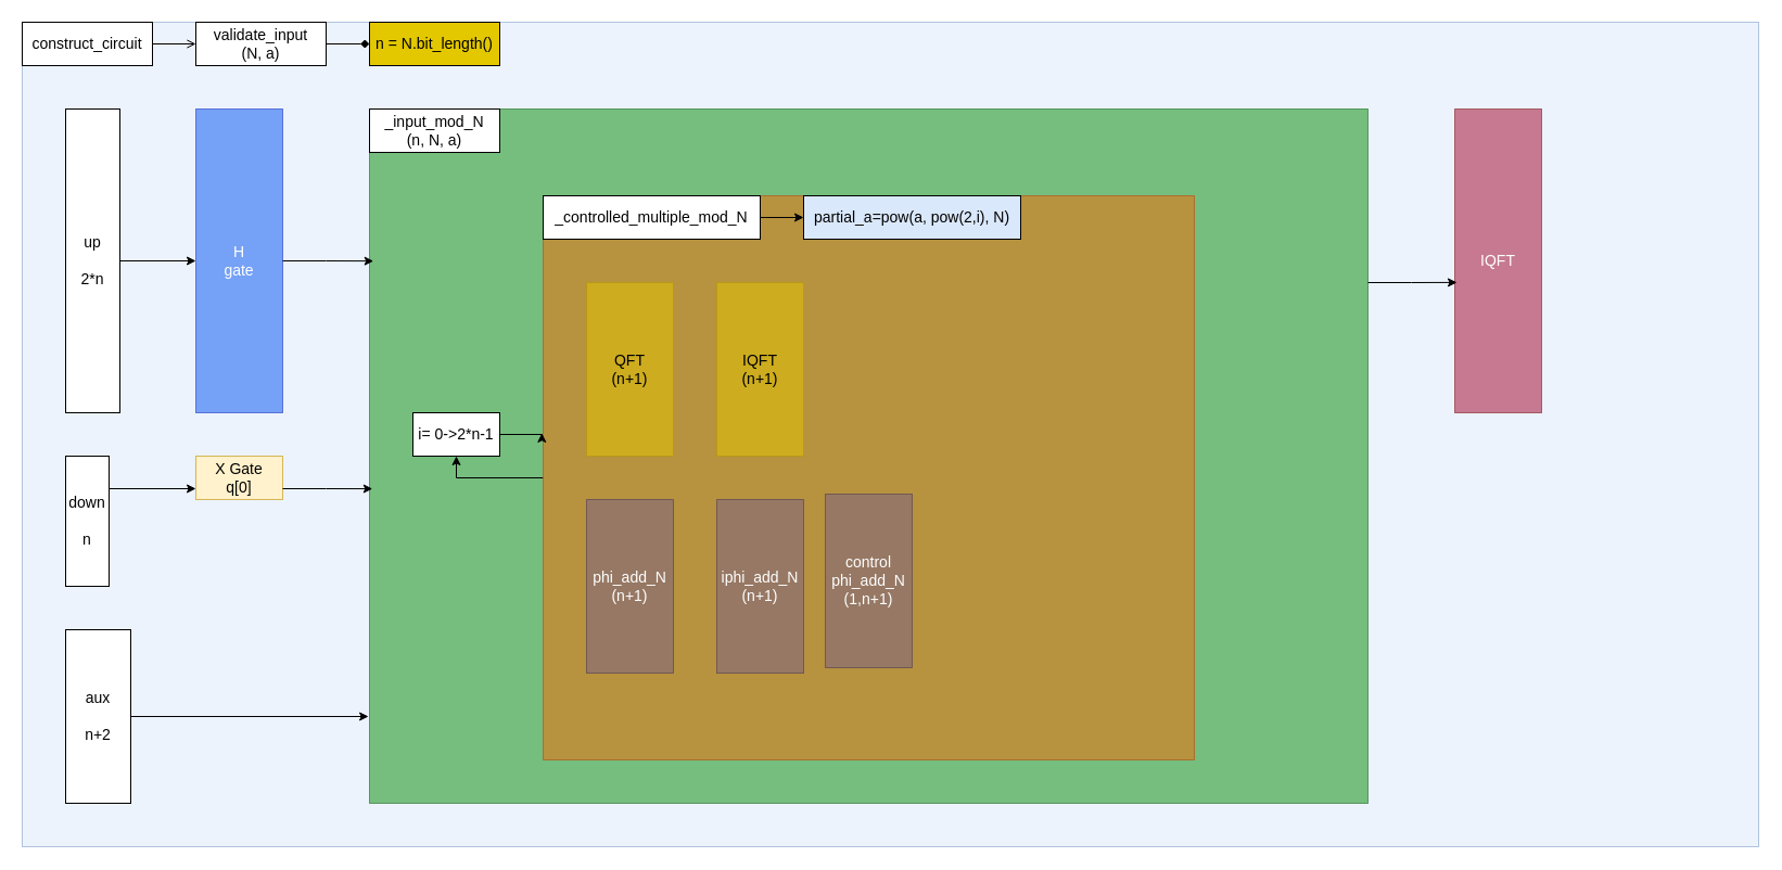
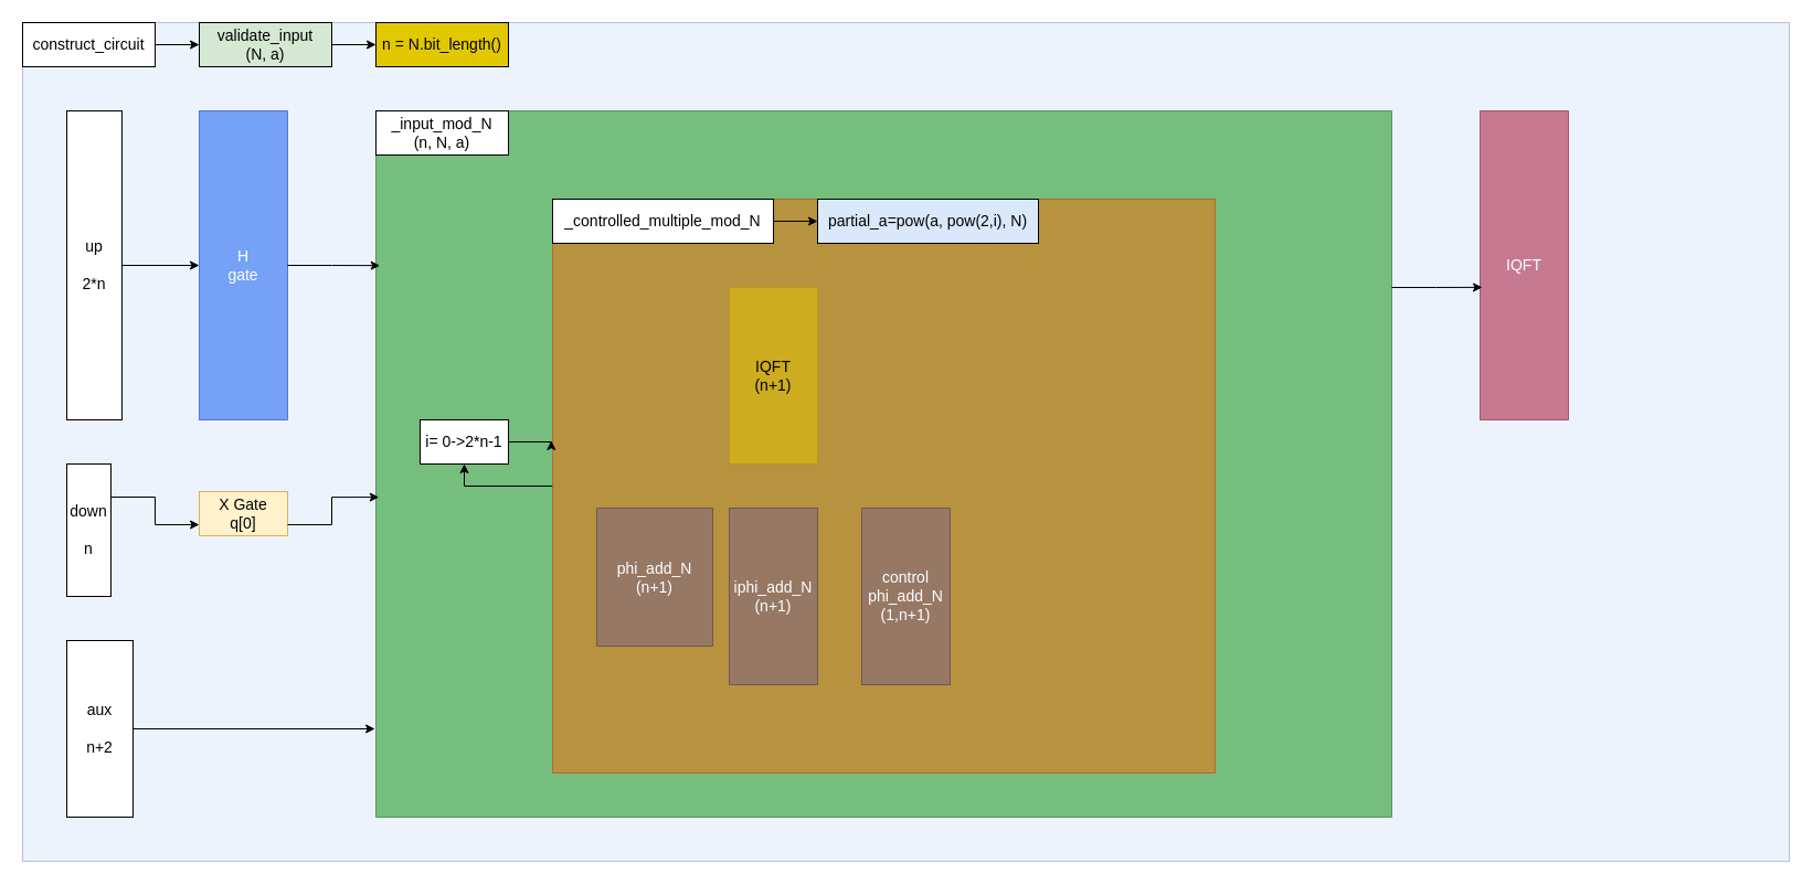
- <mxCell id="3" style="edgeStyle=orthogonalEdgeStyle;rounded=0;orthogonalLoop=1;jettySize=auto;html=1;exitX=1;exitY=0.5;exitDx=0;exitDy=0;entryX=0;entryY=0.5;entryDx=0;entryDy=0;endArrow=open;" edge="1" parent="1" source="4" target="6"><mxGeometry relative="1" as="geometry" /></mxCell>
+ <mxCell id="3" style="edgeStyle=orthogonalEdgeStyle;rounded=0;orthogonalLoop=1;jettySize=auto;html=1;exitX=1;exitY=0.5;exitDx=0;exitDy=0;entryX=0;entryY=0.5;entryDx=0;entryDy=0;" edge="1" parent="1" source="4" target="6"><mxGeometry relative="1" as="geometry" /></mxCell>
- <mxCell id="6" value="validate_input&lt;div&gt;(N, a)&lt;/div&gt;" style="rounded=0;whiteSpace=wrap;html=1;fontSize=14;" vertex="1" parent="1"><mxGeometry x="180" y="20" width="120" height="40" as="geometry" /></mxCell>
+ <mxCell id="6" value="validate_input&lt;div&gt;(N, a)&lt;/div&gt;" style="rounded=0;whiteSpace=wrap;html=1;fontSize=14;fillColor=#d5e8d4;" vertex="1" parent="1"><mxGeometry x="180" y="20" width="120" height="40" as="geometry" /></mxCell>
- <mxCell id="5" style="edgeStyle=orthogonalEdgeStyle;rounded=0;orthogonalLoop=1;jettySize=auto;html=1;exitX=1;exitY=0.5;exitDx=0;exitDy=0;entryX=0;entryY=0.5;entryDx=0;entryDy=0;endArrow=diamond;" edge="1" parent="1" source="6" target="7"><mxGeometry relative="1" as="geometry" /></mxCell>
+ <mxCell id="5" style="edgeStyle=orthogonalEdgeStyle;rounded=0;orthogonalLoop=1;jettySize=auto;html=1;exitX=1;exitY=0.5;exitDx=0;exitDy=0;entryX=0;entryY=0.5;entryDx=0;entryDy=0;" edge="1" parent="1" source="6" target="7"><mxGeometry relative="1" as="geometry" /></mxCell>
- <mxCell id="26" value="QFT&lt;div&gt;(n+1)&lt;/div&gt;" style="rounded=0;whiteSpace=wrap;html=1;fontSize=14;fillColor=#e3c800;fontColor=#000000;strokeColor=#B09500;fillOpacity=50;strokeOpacity=50;" vertex="1" parent="1"><mxGeometry x="540" y="260" width="80" height="160" as="geometry" /></mxCell>
- <mxCell id="14" value="&lt;div&gt;X&amp;nbsp;&lt;span style=&quot;background-color: transparent; color: light-dark(rgb(0, 0, 0), rgb(255, 255, 255));&quot;&gt;Gate&lt;/span&gt;&lt;/div&gt;&lt;div&gt;&lt;span style=&quot;background-color: transparent; color: light-dark(rgb(0, 0, 0), rgb(255, 255, 255));&quot;&gt;q[0]&lt;/span&gt;&lt;/div&gt;" style="rounded=0;whiteSpace=wrap;html=1;fontSize=14;fillColor=#fff2cc;strokeColor=#d6b656;" vertex="1" parent="1"><mxGeometry x="180" y="420" width="80" height="40" as="geometry" /></mxCell>
+ <mxCell id="14" value="&lt;div&gt;X&amp;nbsp;&lt;span style=&quot;background-color: transparent; color: light-dark(rgb(0, 0, 0), rgb(255, 255, 255));&quot;&gt;Gate&lt;/span&gt;&lt;/div&gt;&lt;div&gt;&lt;span style=&quot;background-color: transparent; color: light-dark(rgb(0, 0, 0), rgb(255, 255, 255));&quot;&gt;q[0]&lt;/span&gt;&lt;/div&gt;" style="rounded=0;whiteSpace=wrap;html=1;fontSize=14;fillColor=#fff2cc;strokeColor=#d6b656;" vertex="1" parent="1"><mxGeometry x="180" y="445" width="80" height="40" as="geometry" /></mxCell>
- <mxCell id="30" value="&lt;div&gt;control&lt;/div&gt;phi_add_N&lt;br&gt;&lt;div&gt;(1,n+1)&lt;/div&gt;" style="rounded=0;whiteSpace=wrap;html=1;fontSize=14;fillColor=#76608a;fontColor=#ffffff;strokeColor=#432D57;fillOpacity=50;strokeOpacity=50;" vertex="1" parent="1"><mxGeometry x="760" y="455" width="80" height="160" as="geometry" /></mxCell>
+ <mxCell id="30" value="&lt;div&gt;control&lt;/div&gt;phi_add_N&lt;br&gt;&lt;div&gt;(1,n+1)&lt;/div&gt;" style="rounded=0;whiteSpace=wrap;html=1;fontSize=14;fillColor=#76608a;fontColor=#ffffff;strokeColor=#432D57;fillOpacity=50;strokeOpacity=50;" vertex="1" parent="1"><mxGeometry x="780" y="460" width="80" height="160" as="geometry" /></mxCell>
- <mxCell id="28" value="phi_add_N&lt;br&gt;&lt;div&gt;(n+1)&lt;/div&gt;" style="rounded=0;whiteSpace=wrap;html=1;fontSize=14;fillColor=#76608a;fontColor=#ffffff;strokeColor=#432D57;fillOpacity=50;strokeOpacity=50;" vertex="1" parent="1"><mxGeometry x="540" y="460" width="80" height="160" as="geometry" /></mxCell>
+ <mxCell id="28" value="phi_add_N&lt;br&gt;&lt;div&gt;(n+1)&lt;/div&gt;" style="rounded=0;whiteSpace=wrap;html=1;fontSize=14;fillColor=#76608a;fontColor=#ffffff;strokeColor=#432D57;fillOpacity=50;strokeOpacity=50;" vertex="1" parent="1"><mxGeometry x="540" y="460" width="105" height="125" as="geometry" /></mxCell>
